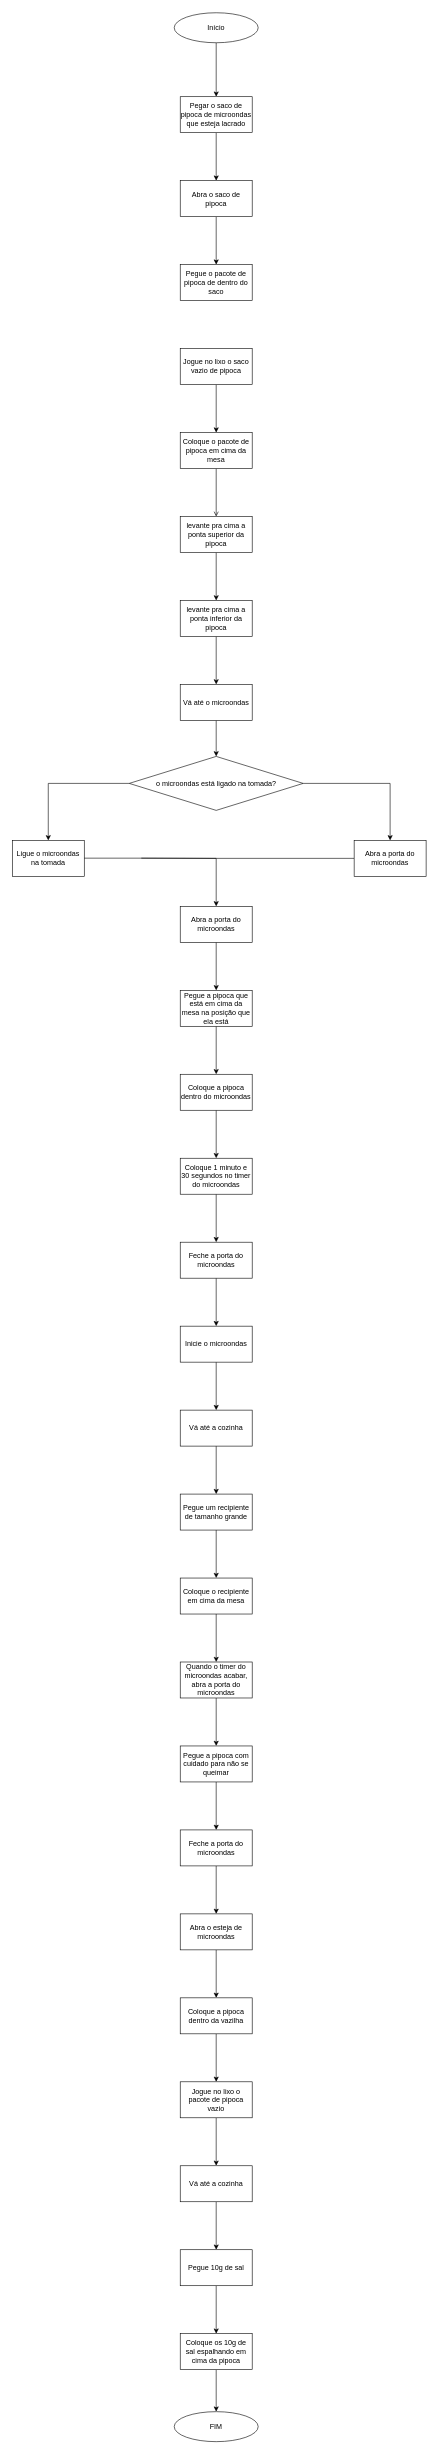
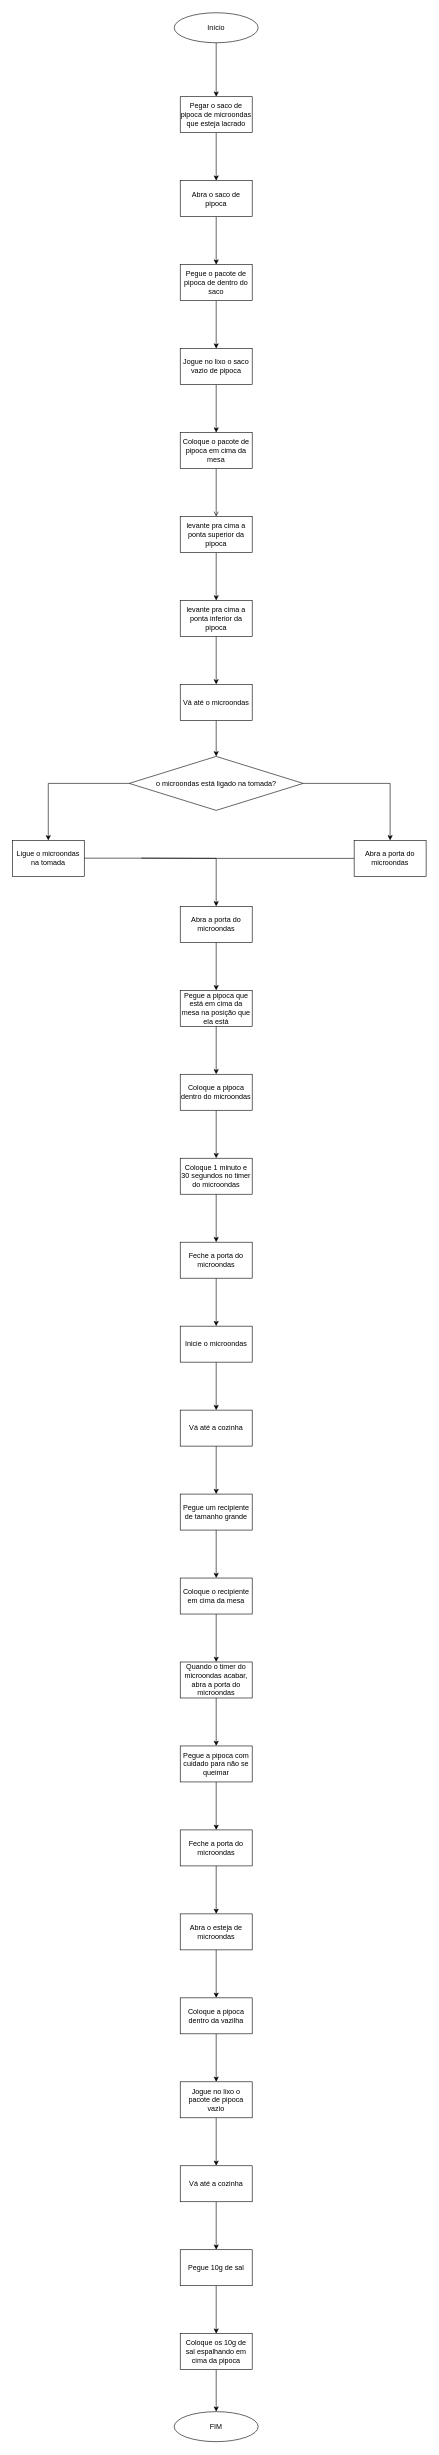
+ <mxCell id="8" value="" style="edgeStyle=orthogonalEdgeStyle;rounded=0;orthogonalLoop=1;jettySize=auto;html=1;" edge="1" parent="1" source="9" target="11"><mxGeometry relative="1" as="geometry" /></mxCell>
